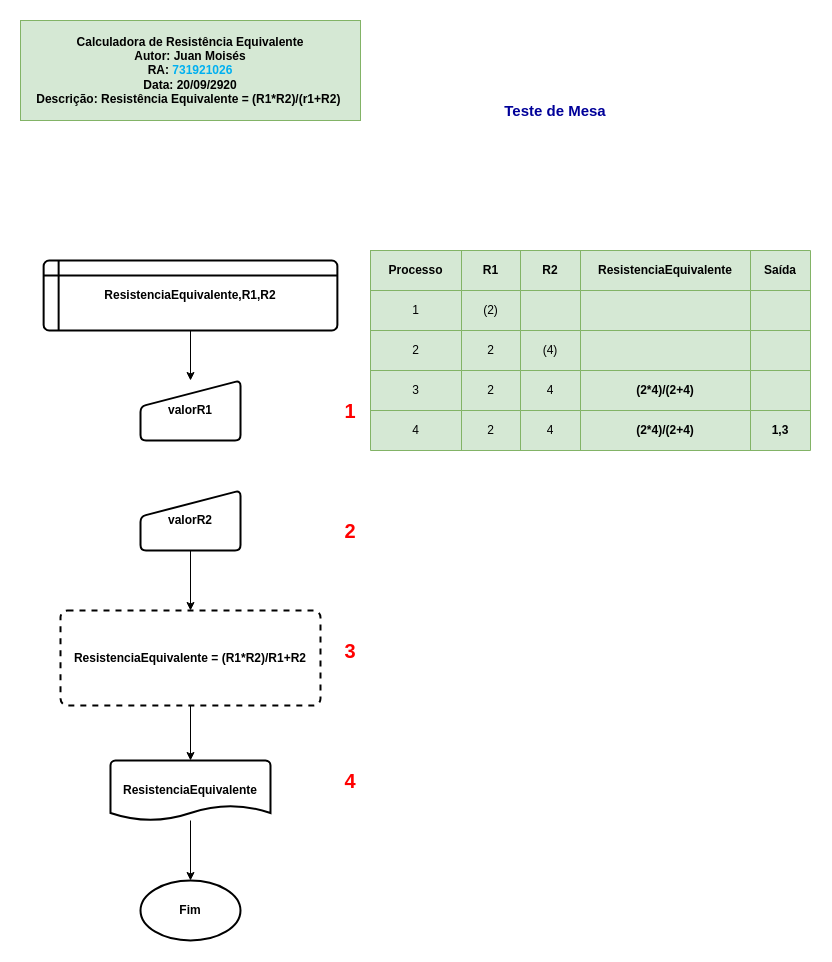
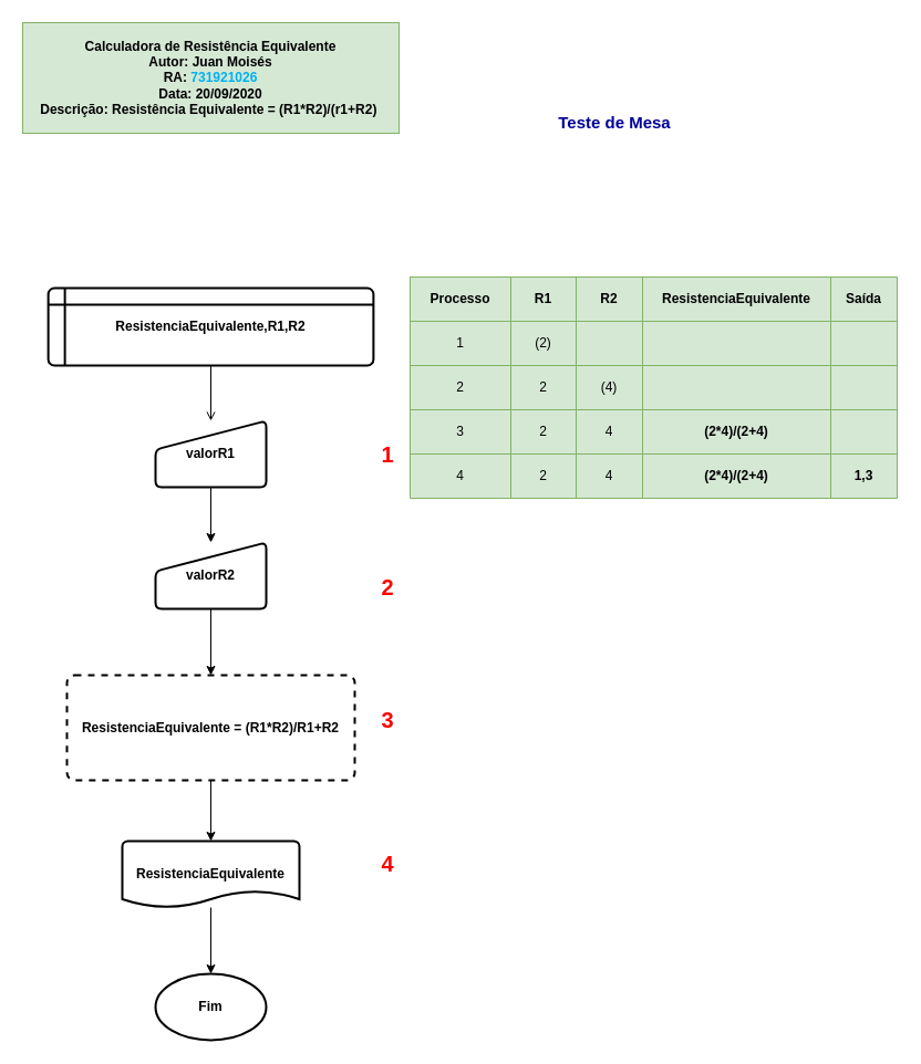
- <mxCell id="2" value="Calculadora de Resistência Equivalente&lt;br&gt;Autor: Juan Moisés&lt;br&gt;RA:&amp;nbsp;&lt;b&gt;&lt;span style=&quot;font-size: 9.0pt ; line-height: 107% ; font-family: &amp;#34;calibri&amp;#34; , sans-serif ; color: #00b0f0&quot;&gt;731921026&lt;/span&gt;&lt;/b&gt;&lt;br&gt;Data: 20/09/2920&lt;br&gt;Descrição: Resistência Equivalente = (R1*R2)/(r1+R2)&amp;nbsp;" style="text;html=1;strokeColor=#82b366;fillColor=#d5e8d4;align=center;verticalAlign=middle;whiteSpace=wrap;rounded=0;fontStyle=1;" vertex="1" parent="1"><mxGeometry x="20" y="20" width="340" height="100" as="geometry" /></mxCell>
+ <mxCell id="2" value="Calculadora de Resistência Equivalente&lt;br&gt;Autor: Juan Moisés&lt;br&gt;RA:&amp;nbsp;&lt;b&gt;&lt;span style=&quot;font-size: 9.0pt ; line-height: 107% ; font-family: &amp;#34;calibri&amp;#34; , sans-serif ; color: #00b0f0&quot;&gt;731921026&lt;/span&gt;&lt;/b&gt;&lt;br&gt;Data: 20/09/2020&lt;br&gt;Descrição: Resistência Equivalente = (R1*R2)/(r1+R2)&amp;nbsp;" style="text;html=1;strokeColor=#82b366;fillColor=#d5e8d4;align=center;verticalAlign=middle;whiteSpace=wrap;rounded=0;fontStyle=1;" vertex="1" parent="1"><mxGeometry x="20" y="20" width="340" height="100" as="geometry" /></mxCell>
- <mxCell id="3" style="edgeStyle=orthogonalEdgeStyle;rounded=0;orthogonalLoop=1;jettySize=auto;html=1;exitX=0.5;exitY=1;exitDx=0;exitDy=0;" edge="1" parent="1" source="4" target="6"><mxGeometry relative="1" as="geometry" /></mxCell>
+ <mxCell id="3" style="edgeStyle=orthogonalEdgeStyle;rounded=0;orthogonalLoop=1;jettySize=auto;html=1;exitX=0.5;exitY=1;exitDx=0;exitDy=0;endArrow=open;" edge="1" parent="1" source="4" target="6"><mxGeometry relative="1" as="geometry" /></mxCell>
+ <mxCell id="5" style="edgeStyle=orthogonalEdgeStyle;rounded=0;orthogonalLoop=1;jettySize=auto;html=1;exitX=0.5;exitY=1;exitDx=0;exitDy=0;entryX=0.5;entryY=0;entryDx=0;entryDy=0;" edge="1" parent="1" source="6" target="48"><mxGeometry relative="1" as="geometry" /></mxCell>
